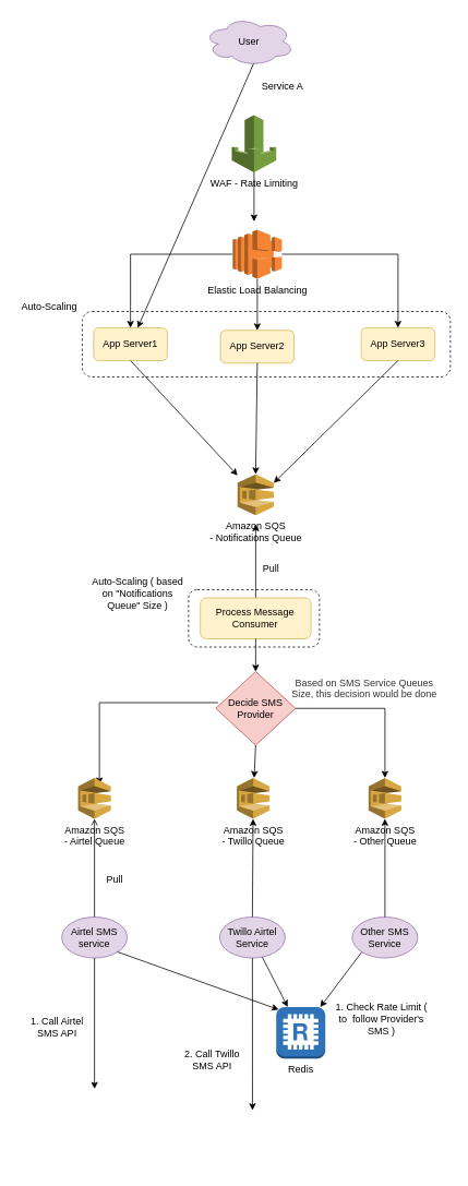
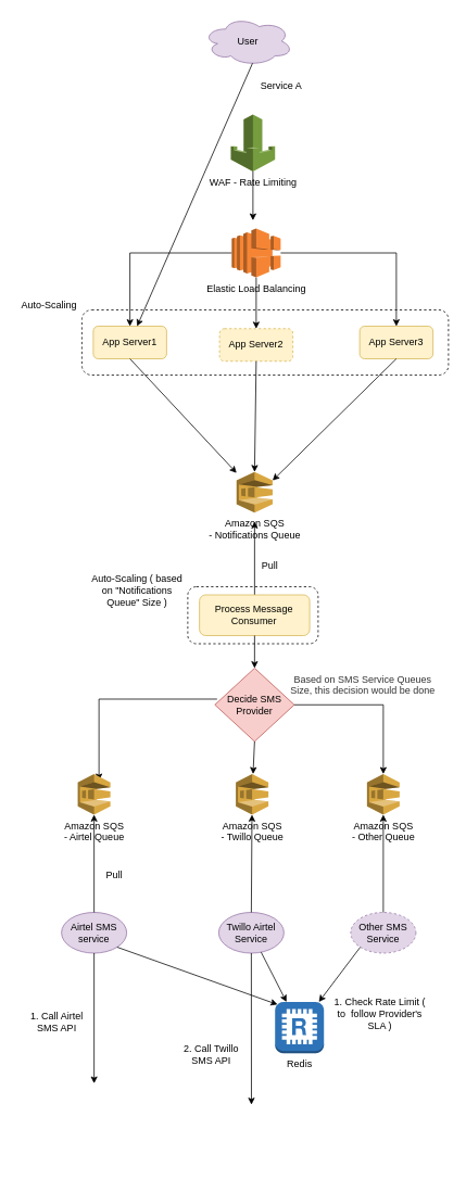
- <mxCell id="8" value="App Server2" style="rounded=1;whiteSpace=wrap;html=1;fillColor=#fff2cc;strokeColor=#d6b656;" parent="1" vertex="1"><mxGeometry x="268.99" y="403" width="90" height="40" as="geometry" /></mxCell>
+ <mxCell id="8" value="App Server2" style="rounded=1;whiteSpace=wrap;html=1;fillColor=#fff2cc;strokeColor=#d6b656;dashed=1;" parent="1" vertex="1"><mxGeometry x="268.99" y="403" width="90" height="40" as="geometry" /></mxCell>
- <mxCell id="24" value="" style="endArrow=open;html=1;rounded=0;exitX=0.5;exitY=0;exitDx=0;exitDy=0;" parent="1" source="12" edge="1" target="36"><mxGeometry width="50" height="50" relative="1" as="geometry"><mxPoint x="300" y="1070" as="sourcePoint" /><mxPoint x="115" y="1000" as="targetPoint" /></mxGeometry></mxCell>
+ <mxCell id="24" value="" style="endArrow=classic;html=1;rounded=0;exitX=0.5;exitY=0;exitDx=0;exitDy=0;" parent="1" source="12" edge="1" target="36"><mxGeometry width="50" height="50" relative="1" as="geometry"><mxPoint x="300" y="1070" as="sourcePoint" /><mxPoint x="115" y="1000" as="targetPoint" /></mxGeometry></mxCell>
- <mxCell id="26" value="Other SMS Service" style="ellipse;whiteSpace=wrap;html=1;fillColor=#e1d5e7;strokeColor=#9673a6;" parent="1" vertex="1"><mxGeometry x="430" y="1120" width="80" height="50" as="geometry" /></mxCell>
+ <mxCell id="26" value="Other SMS Service" style="ellipse;whiteSpace=wrap;html=1;fillColor=#e1d5e7;strokeColor=#9673a6;dashed=1;" parent="1" vertex="1"><mxGeometry x="430" y="1120" width="80" height="50" as="geometry" /></mxCell>
- <mxCell id="43" value="1. Check Rate Limit ( to&amp;nbsp; follow Provider's SMS )" style="text;html=1;strokeColor=none;fillColor=none;align=center;verticalAlign=middle;whiteSpace=wrap;rounded=0;dashed=1;" vertex="1" parent="1"><mxGeometry x="401" y="1230" width="130" height="30" as="geometry" /></mxCell>
+ <mxCell id="43" value="1. Check Rate Limit ( to&amp;nbsp; follow Provider's SLA )" style="text;html=1;strokeColor=none;fillColor=none;align=center;verticalAlign=middle;whiteSpace=wrap;rounded=0;dashed=1;" vertex="1" parent="1"><mxGeometry x="401" y="1230" width="130" height="30" as="geometry" /></mxCell>
